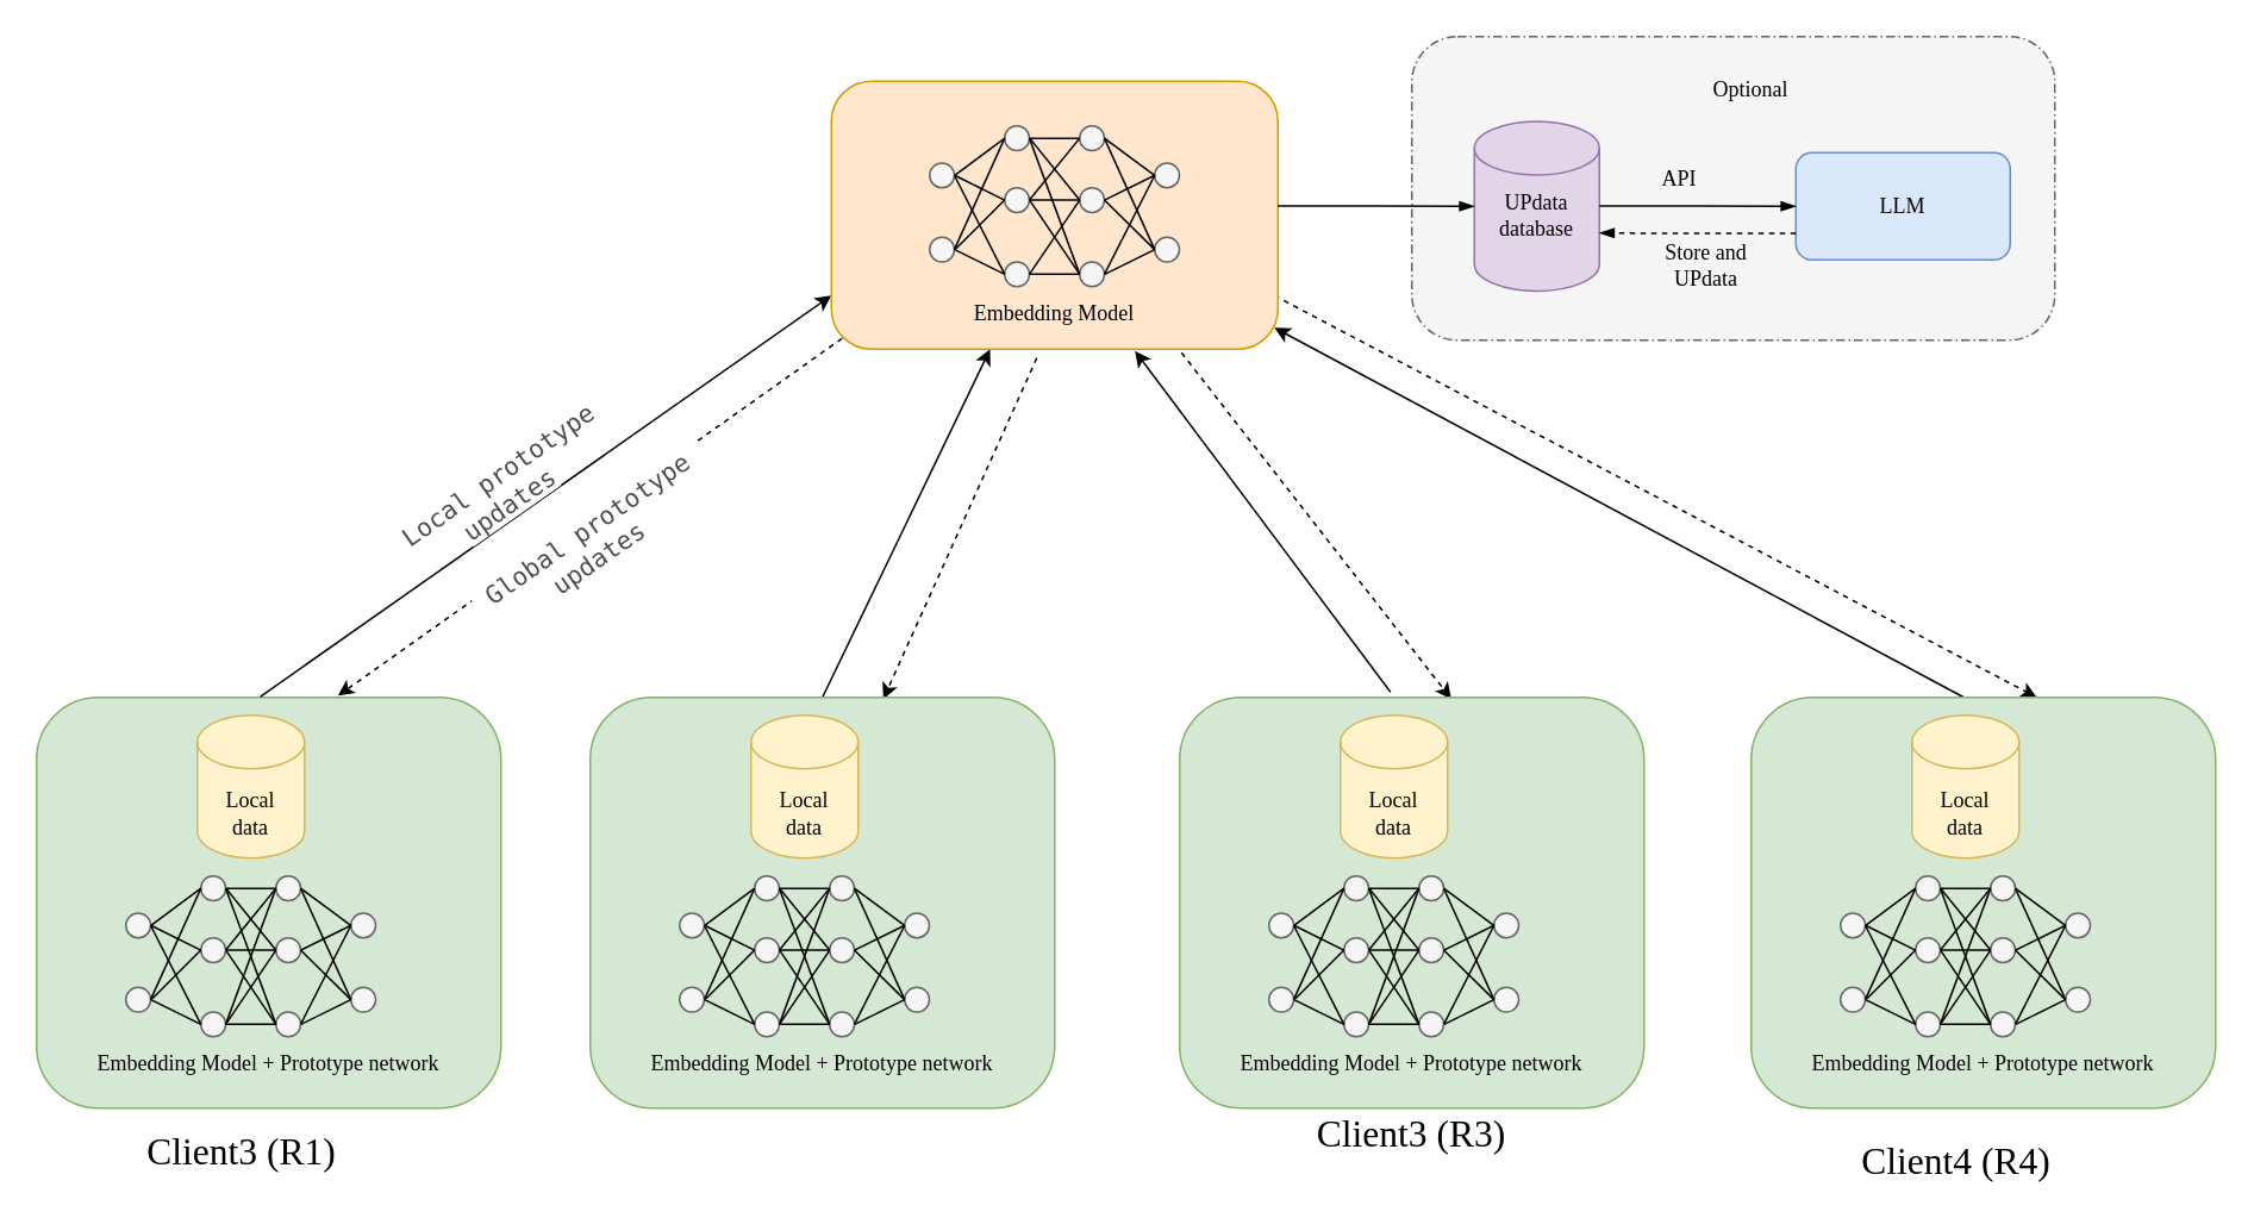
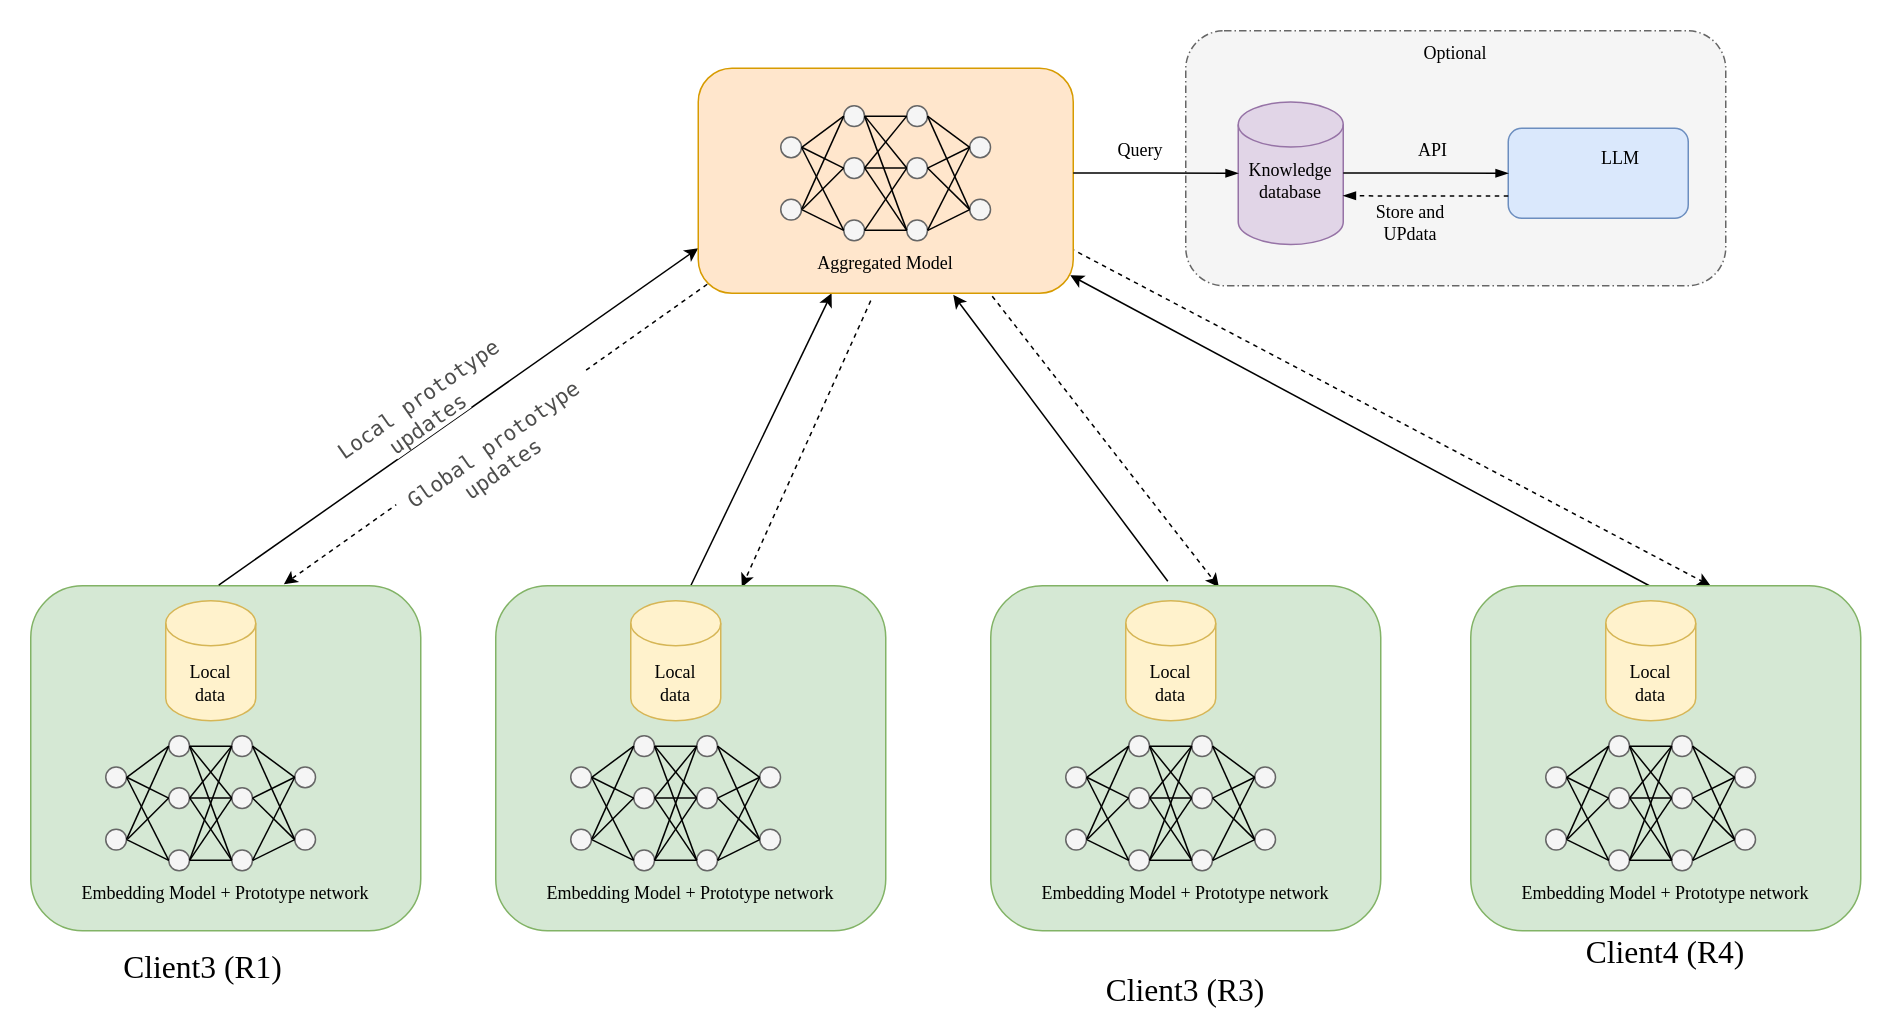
- <mxCell id="199" value="&lt;font face=&quot;Comic Sans MS&quot;&gt;Optional&lt;/font&gt;" style="text;html=1;whiteSpace=wrap;strokeColor=none;fillColor=none;align=center;verticalAlign=middle;rounded=0;" vertex="1" parent="1"><mxGeometry x="950" y="35" width="60" height="30" as="geometry" /></mxCell>
+ <mxCell id="199" value="&lt;font face=&quot;Comic Sans MS&quot;&gt;Optional&lt;/font&gt;" style="text;html=1;whiteSpace=wrap;strokeColor=none;fillColor=none;align=center;verticalAlign=middle;rounded=0;" vertex="1" parent="1"><mxGeometry x="940" y="20" width="60" height="30" as="geometry" /></mxCell>
+ <mxCell id="205" value="&lt;font face=&quot;Comic Sans MS&quot;&gt;Query&lt;/font&gt;" style="text;html=1;whiteSpace=wrap;strokeColor=none;fillColor=none;align=center;verticalAlign=middle;rounded=0;" vertex="1" parent="1"><mxGeometry x="730" y="85" width="60" height="30" as="geometry" /></mxCell>
- <mxCell id="203" value="&lt;font face=&quot;Comic Sans MS&quot;&gt;API&lt;/font&gt;" style="text;html=1;whiteSpace=wrap;strokeColor=none;fillColor=none;align=center;verticalAlign=middle;rounded=0;" vertex="1" parent="1"><mxGeometry x="910" y="85" width="60" height="30" as="geometry" /></mxCell>
+ <mxCell id="203" value="&lt;font face=&quot;Comic Sans MS&quot;&gt;API&lt;/font&gt;" style="text;html=1;whiteSpace=wrap;strokeColor=none;fillColor=none;align=center;verticalAlign=middle;rounded=0;" vertex="1" parent="1"><mxGeometry x="925" y="85" width="60" height="30" as="geometry" /></mxCell>
- <mxCell id="198" value="&lt;font face=&quot;Comic Sans MS&quot;&gt;LLM&lt;/font&gt;" style="text;html=1;whiteSpace=wrap;strokeColor=none;fillColor=none;align=center;verticalAlign=middle;rounded=0;" vertex="1" parent="1"><mxGeometry x="1035" y="100" width="60" height="30" as="geometry" /></mxCell>
+ <mxCell id="198" value="&lt;font face=&quot;Comic Sans MS&quot;&gt;LLM&lt;/font&gt;" style="text;html=1;whiteSpace=wrap;strokeColor=none;fillColor=none;align=center;verticalAlign=middle;rounded=0;" vertex="1" parent="1"><mxGeometry x="1050" y="90" width="60" height="30" as="geometry" /></mxCell>
- <mxCell id="197" value="&lt;font face=&quot;Comic Sans MS&quot;&gt;UPdata database&lt;/font&gt;" style="text;html=1;whiteSpace=wrap;strokeColor=none;fillColor=none;align=center;verticalAlign=middle;rounded=0;" vertex="1" parent="1"><mxGeometry x="830" y="105" width="60" height="30" as="geometry" /></mxCell>
+ <mxCell id="197" value="&lt;font face=&quot;Comic Sans MS&quot;&gt;Knowledge database&lt;/font&gt;" style="text;html=1;whiteSpace=wrap;strokeColor=none;fillColor=none;align=center;verticalAlign=middle;rounded=0;" vertex="1" parent="1"><mxGeometry x="830" y="105" width="60" height="30" as="geometry" /></mxCell>
- <mxCell id="204" value="&lt;font face=&quot;Comic Sans MS&quot;&gt;Store and UPdata&lt;/font&gt;" style="text;html=1;whiteSpace=wrap;strokeColor=none;fillColor=none;align=center;verticalAlign=middle;rounded=0;" vertex="1" parent="1"><mxGeometry x="925" y="132.5" width="60" height="30" as="geometry" /></mxCell>
+ <mxCell id="204" value="&lt;font face=&quot;Comic Sans MS&quot;&gt;Store and UPdata&lt;/font&gt;" style="text;html=1;whiteSpace=wrap;strokeColor=none;fillColor=none;align=center;verticalAlign=middle;rounded=0;" vertex="1" parent="1"><mxGeometry x="910" y="132.5" width="60" height="30" as="geometry" /></mxCell>
- <mxCell id="196" value="&lt;font face=&quot;Comic Sans MS&quot;&gt;Embedding Model&lt;/font&gt;" style="text;html=1;whiteSpace=wrap;strokeColor=none;fillColor=none;align=center;verticalAlign=middle;rounded=0;" vertex="1" parent="1"><mxGeometry x="530" y="160" width="120" height="30" as="geometry" /></mxCell>
+ <mxCell id="196" value="&lt;font face=&quot;Comic Sans MS&quot;&gt;Aggregated Model&lt;/font&gt;" style="text;html=1;whiteSpace=wrap;strokeColor=none;fillColor=none;align=center;verticalAlign=middle;rounded=0;" vertex="1" parent="1"><mxGeometry x="530" y="160" width="120" height="30" as="geometry" /></mxCell>
- <mxCell id="45" value="&lt;font face=&quot;Comic Sans MS&quot;&gt;&lt;font style=&quot;font-size: 21px;&quot;&gt;Client3 (R3&lt;/font&gt;&lt;span style=&quot;background-color: transparent; color: light-dark(rgb(0, 0, 0), rgb(255, 255, 255));&quot;&gt;&lt;font style=&quot;font-size: 21px;&quot;&gt;)&lt;/font&gt;&lt;/span&gt;&lt;/font&gt;" style="text;html=1;whiteSpace=wrap;strokeColor=none;fillColor=none;align=center;verticalAlign=middle;rounded=0;" vertex="1" parent="1"><mxGeometry x="715" y="620" width="150" height="30" as="geometry" /></mxCell>
+ <mxCell id="45" value="&lt;font face=&quot;Comic Sans MS&quot;&gt;&lt;font style=&quot;font-size: 21px;&quot;&gt;Client3 (R3&lt;/font&gt;&lt;span style=&quot;background-color: transparent; color: light-dark(rgb(0, 0, 0), rgb(255, 255, 255));&quot;&gt;&lt;font style=&quot;font-size: 21px;&quot;&gt;)&lt;/font&gt;&lt;/span&gt;&lt;/font&gt;" style="text;html=1;whiteSpace=wrap;strokeColor=none;fillColor=none;align=center;verticalAlign=middle;rounded=0;" vertex="1" parent="1"><mxGeometry x="715" y="645" width="150" height="30" as="geometry" /></mxCell>
- <mxCell id="47" value="&lt;font face=&quot;Comic Sans MS&quot;&gt;&lt;font style=&quot;font-size: 21px;&quot;&gt;Client4 (R4&lt;/font&gt;&lt;span style=&quot;background-color: transparent; color: light-dark(rgb(0, 0, 0), rgb(255, 255, 255));&quot;&gt;&lt;font style=&quot;font-size: 21px;&quot;&gt;)&lt;/font&gt;&lt;/span&gt;&lt;/font&gt;" style="text;html=1;whiteSpace=wrap;strokeColor=none;fillColor=none;align=center;verticalAlign=middle;rounded=0;" vertex="1" parent="1"><mxGeometry x="1020" y="635" width="150" height="30" as="geometry" /></mxCell>
+ <mxCell id="47" value="&lt;font face=&quot;Comic Sans MS&quot;&gt;&lt;font style=&quot;font-size: 21px;&quot;&gt;Client4 (R4&lt;/font&gt;&lt;span style=&quot;background-color: transparent; color: light-dark(rgb(0, 0, 0), rgb(255, 255, 255));&quot;&gt;&lt;font style=&quot;font-size: 21px;&quot;&gt;)&lt;/font&gt;&lt;/span&gt;&lt;/font&gt;" style="text;html=1;whiteSpace=wrap;strokeColor=none;fillColor=none;align=center;verticalAlign=middle;rounded=0;" vertex="1" parent="1"><mxGeometry x="1035" y="620" width="150" height="30" as="geometry" /></mxCell>
